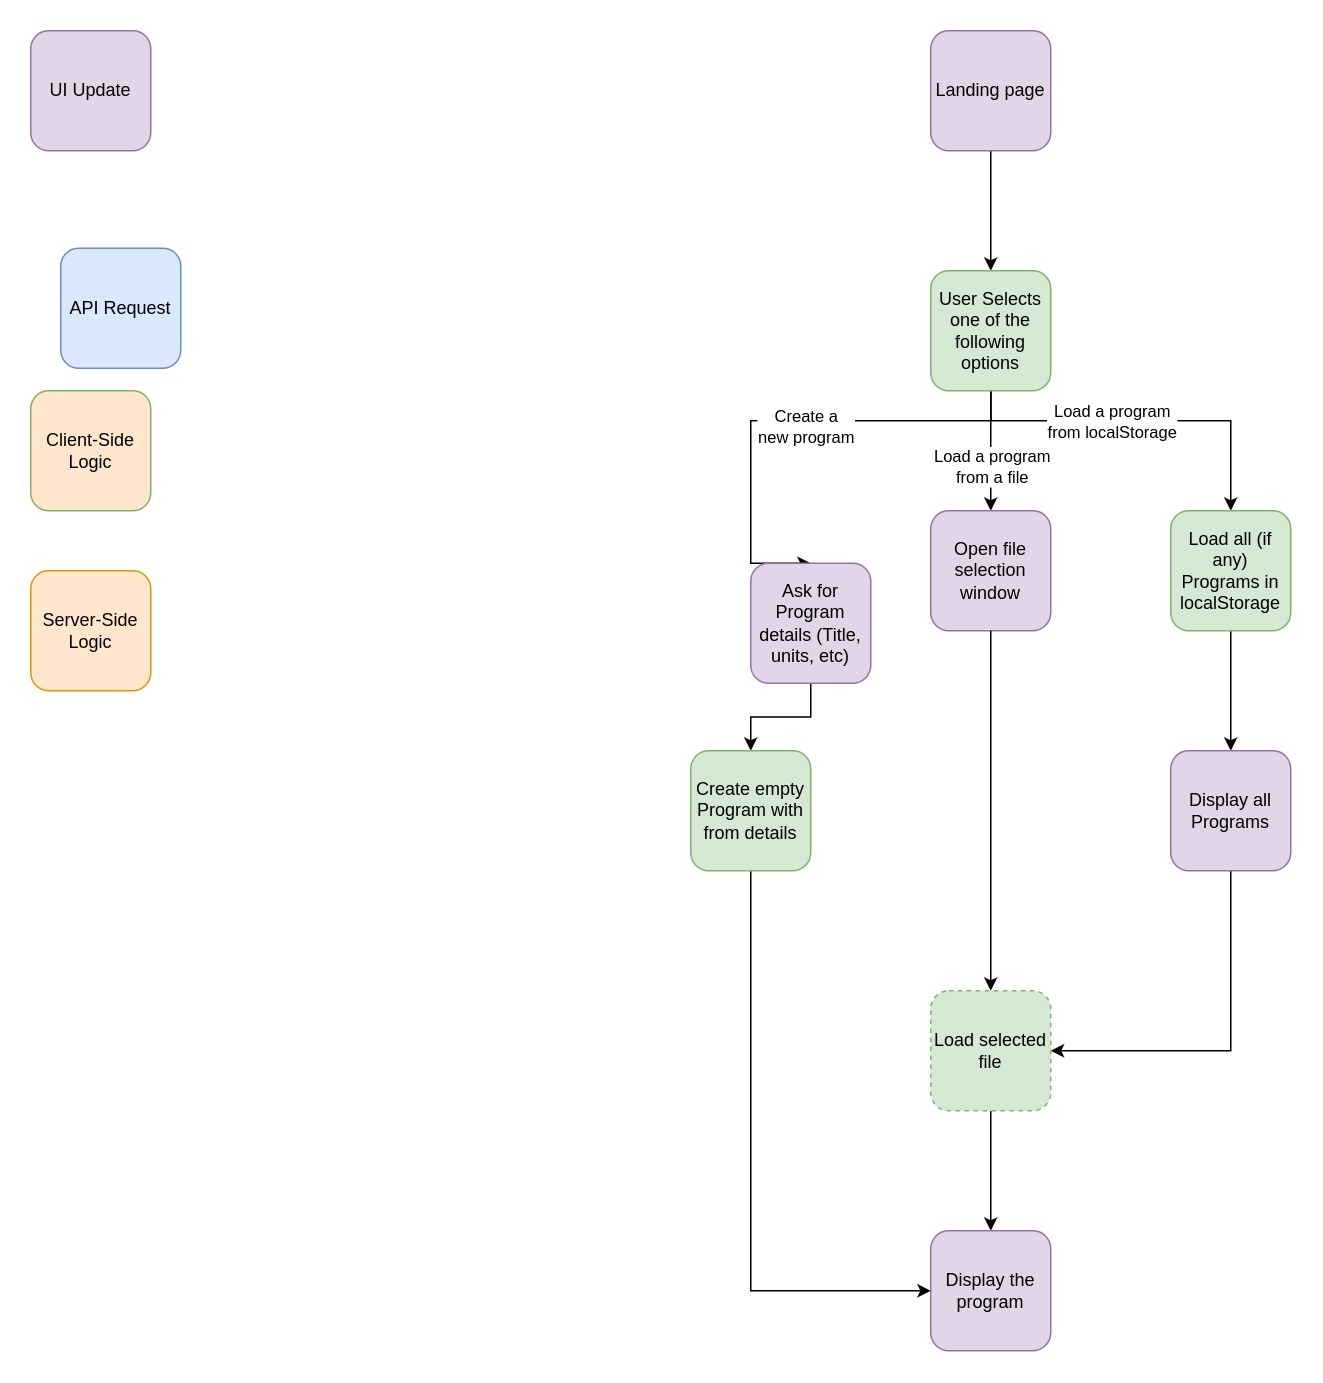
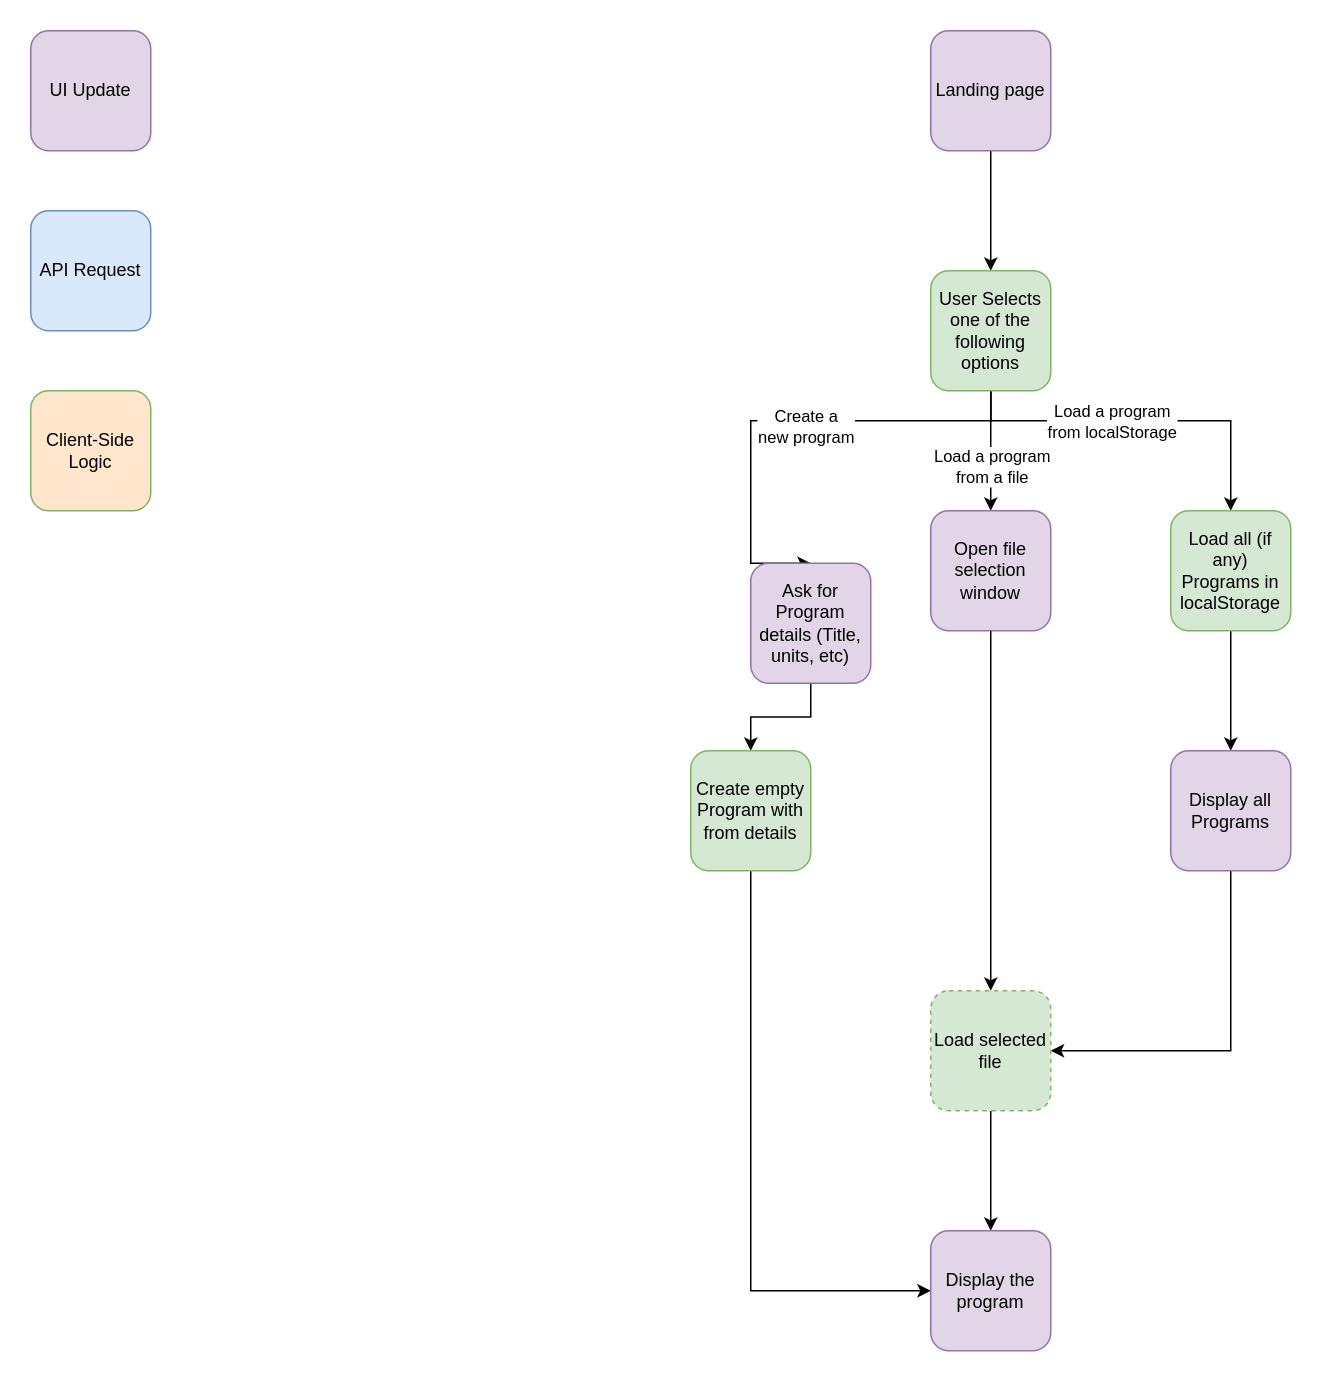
- <mxCell id="5" value="API Request" style="rounded=1;whiteSpace=wrap;html=1;fillColor=#dae8fc;strokeColor=#6c8ebf;" vertex="1" parent="1"><mxGeometry x="40" y="165" width="80" height="80" as="geometry" /></mxCell>
+ <mxCell id="5" value="API Request" style="rounded=1;whiteSpace=wrap;html=1;fillColor=#dae8fc;strokeColor=#6c8ebf;" vertex="1" parent="1"><mxGeometry x="20" y="140" width="80" height="80" as="geometry" /></mxCell>
- <mxCell id="7" value="Server-Side Logic" style="rounded=1;whiteSpace=wrap;html=1;fillColor=#ffe6cc;strokeColor=#d79b00;" vertex="1" parent="1"><mxGeometry x="20" y="380" width="80" height="80" as="geometry" /></mxCell>
